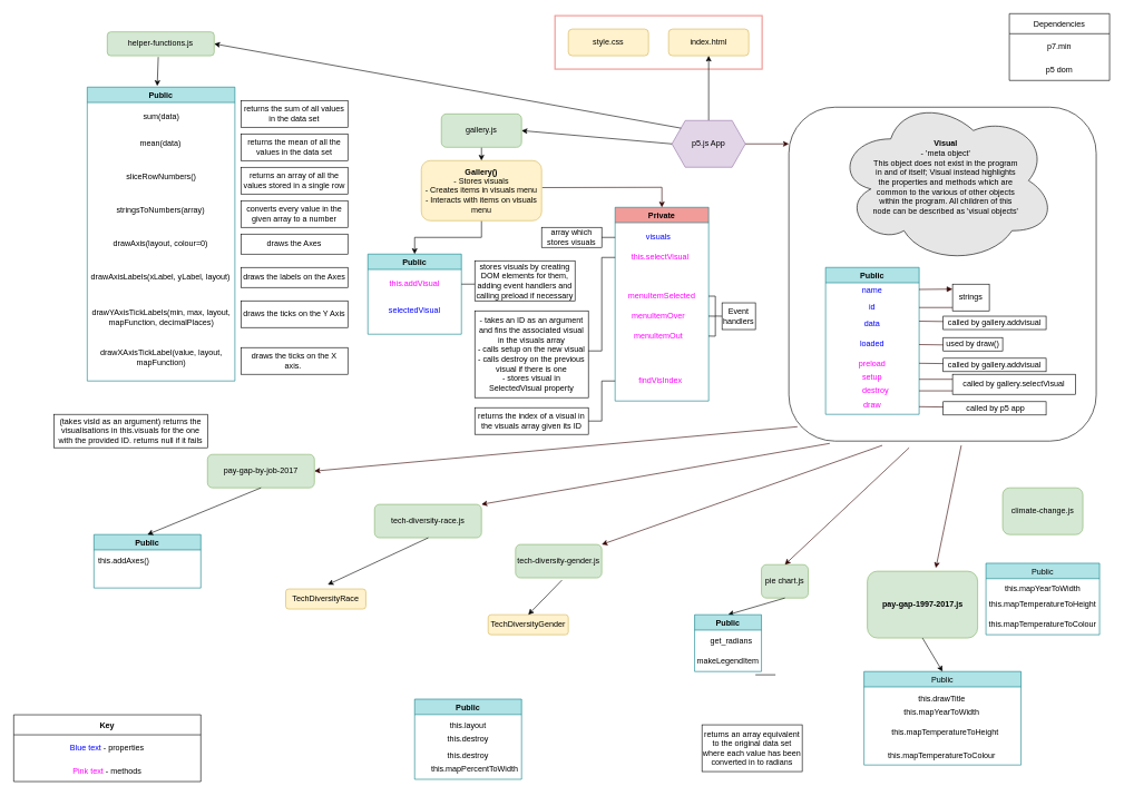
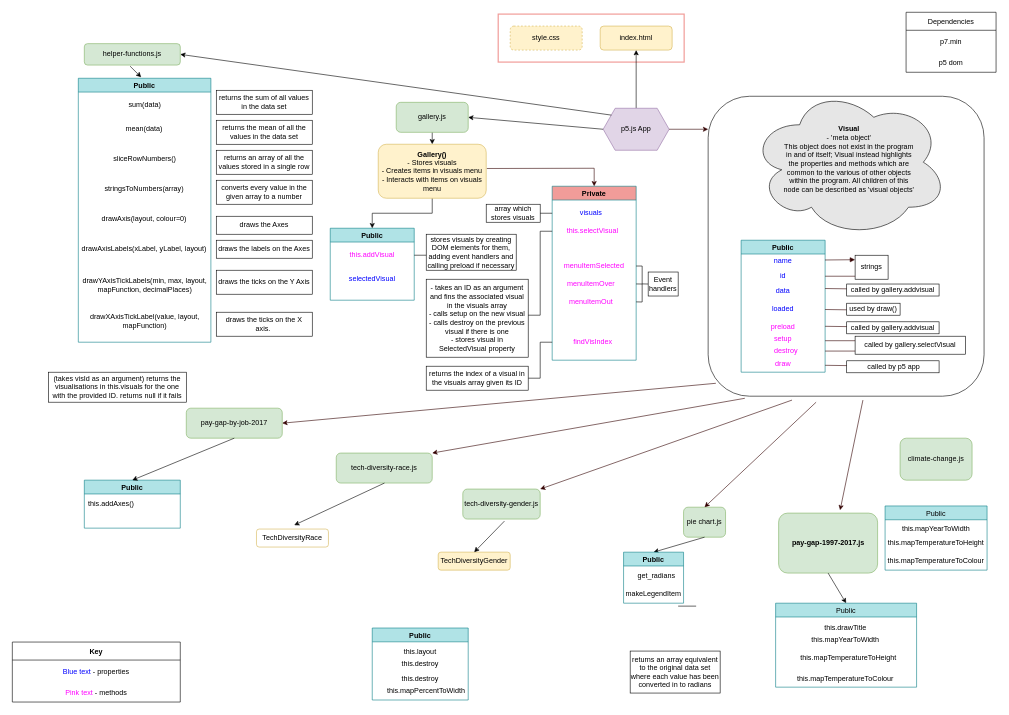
- <mxCell id="52" value="style.css" style="rounded=1;whiteSpace=wrap;html=1;fontSize=12;glass=0;strokeWidth=1;shadow=0;fillColor=#fff2cc;strokeColor=#d6b656;" parent="1" vertex="1"><mxGeometry x="850" y="43" width="120" height="40" as="geometry" /></mxCell>
+ <mxCell id="52" value="style.css" style="rounded=1;whiteSpace=wrap;html=1;fontSize=12;glass=0;strokeWidth=1;shadow=0;fillColor=#fff2cc;strokeColor=#d6b656;dashed=1;" parent="1" vertex="1"><mxGeometry x="850" y="43" width="120" height="40" as="geometry" /></mxCell>
- <mxCell id="10" value="helper-functions.js" style="rounded=1;whiteSpace=wrap;html=1;fillColor=#d5e8d4;strokeColor=#82b366;" parent="1" vertex="1"><mxGeometry x="160" y="47.25" width="160" height="35.75" as="geometry" /></mxCell>
+ <mxCell id="10" value="helper-functions.js" style="rounded=1;whiteSpace=wrap;html=1;fillColor=#d5e8d4;strokeColor=#82b366;" parent="1" vertex="1"><mxGeometry x="140" y="72.25" width="160" height="35.75" as="geometry" /></mxCell>
- <mxCell id="38" value="draws the Axes" style="text;html=1;strokeColor=default;fillColor=none;align=center;verticalAlign=middle;whiteSpace=wrap;rounded=0;" parent="1" vertex="1"><mxGeometry x="360" y="350" width="160" height="30" as="geometry" /></mxCell>
+ <mxCell id="38" value="draws the Axes" style="text;html=1;strokeColor=default;fillColor=none;align=center;verticalAlign=middle;whiteSpace=wrap;rounded=0;" parent="1" vertex="1"><mxGeometry x="360" y="360" width="160" height="30" as="geometry" /></mxCell>
- <mxCell id="122" value="TechDiversityRace" style="rounded=1;whiteSpace=wrap;html=1;fillColor=#fff2cc;strokeColor=#d6b656;" parent="1" vertex="1"><mxGeometry x="427" y="881.5" width="120" height="30" as="geometry" /></mxCell>
+ <mxCell id="122" value="TechDiversityRace" style="rounded=1;whiteSpace=wrap;html=1;fillColor=#ffffff;strokeColor=#d6b656;" parent="1" vertex="1"><mxGeometry x="427" y="881.5" width="120" height="30" as="geometry" /></mxCell>
